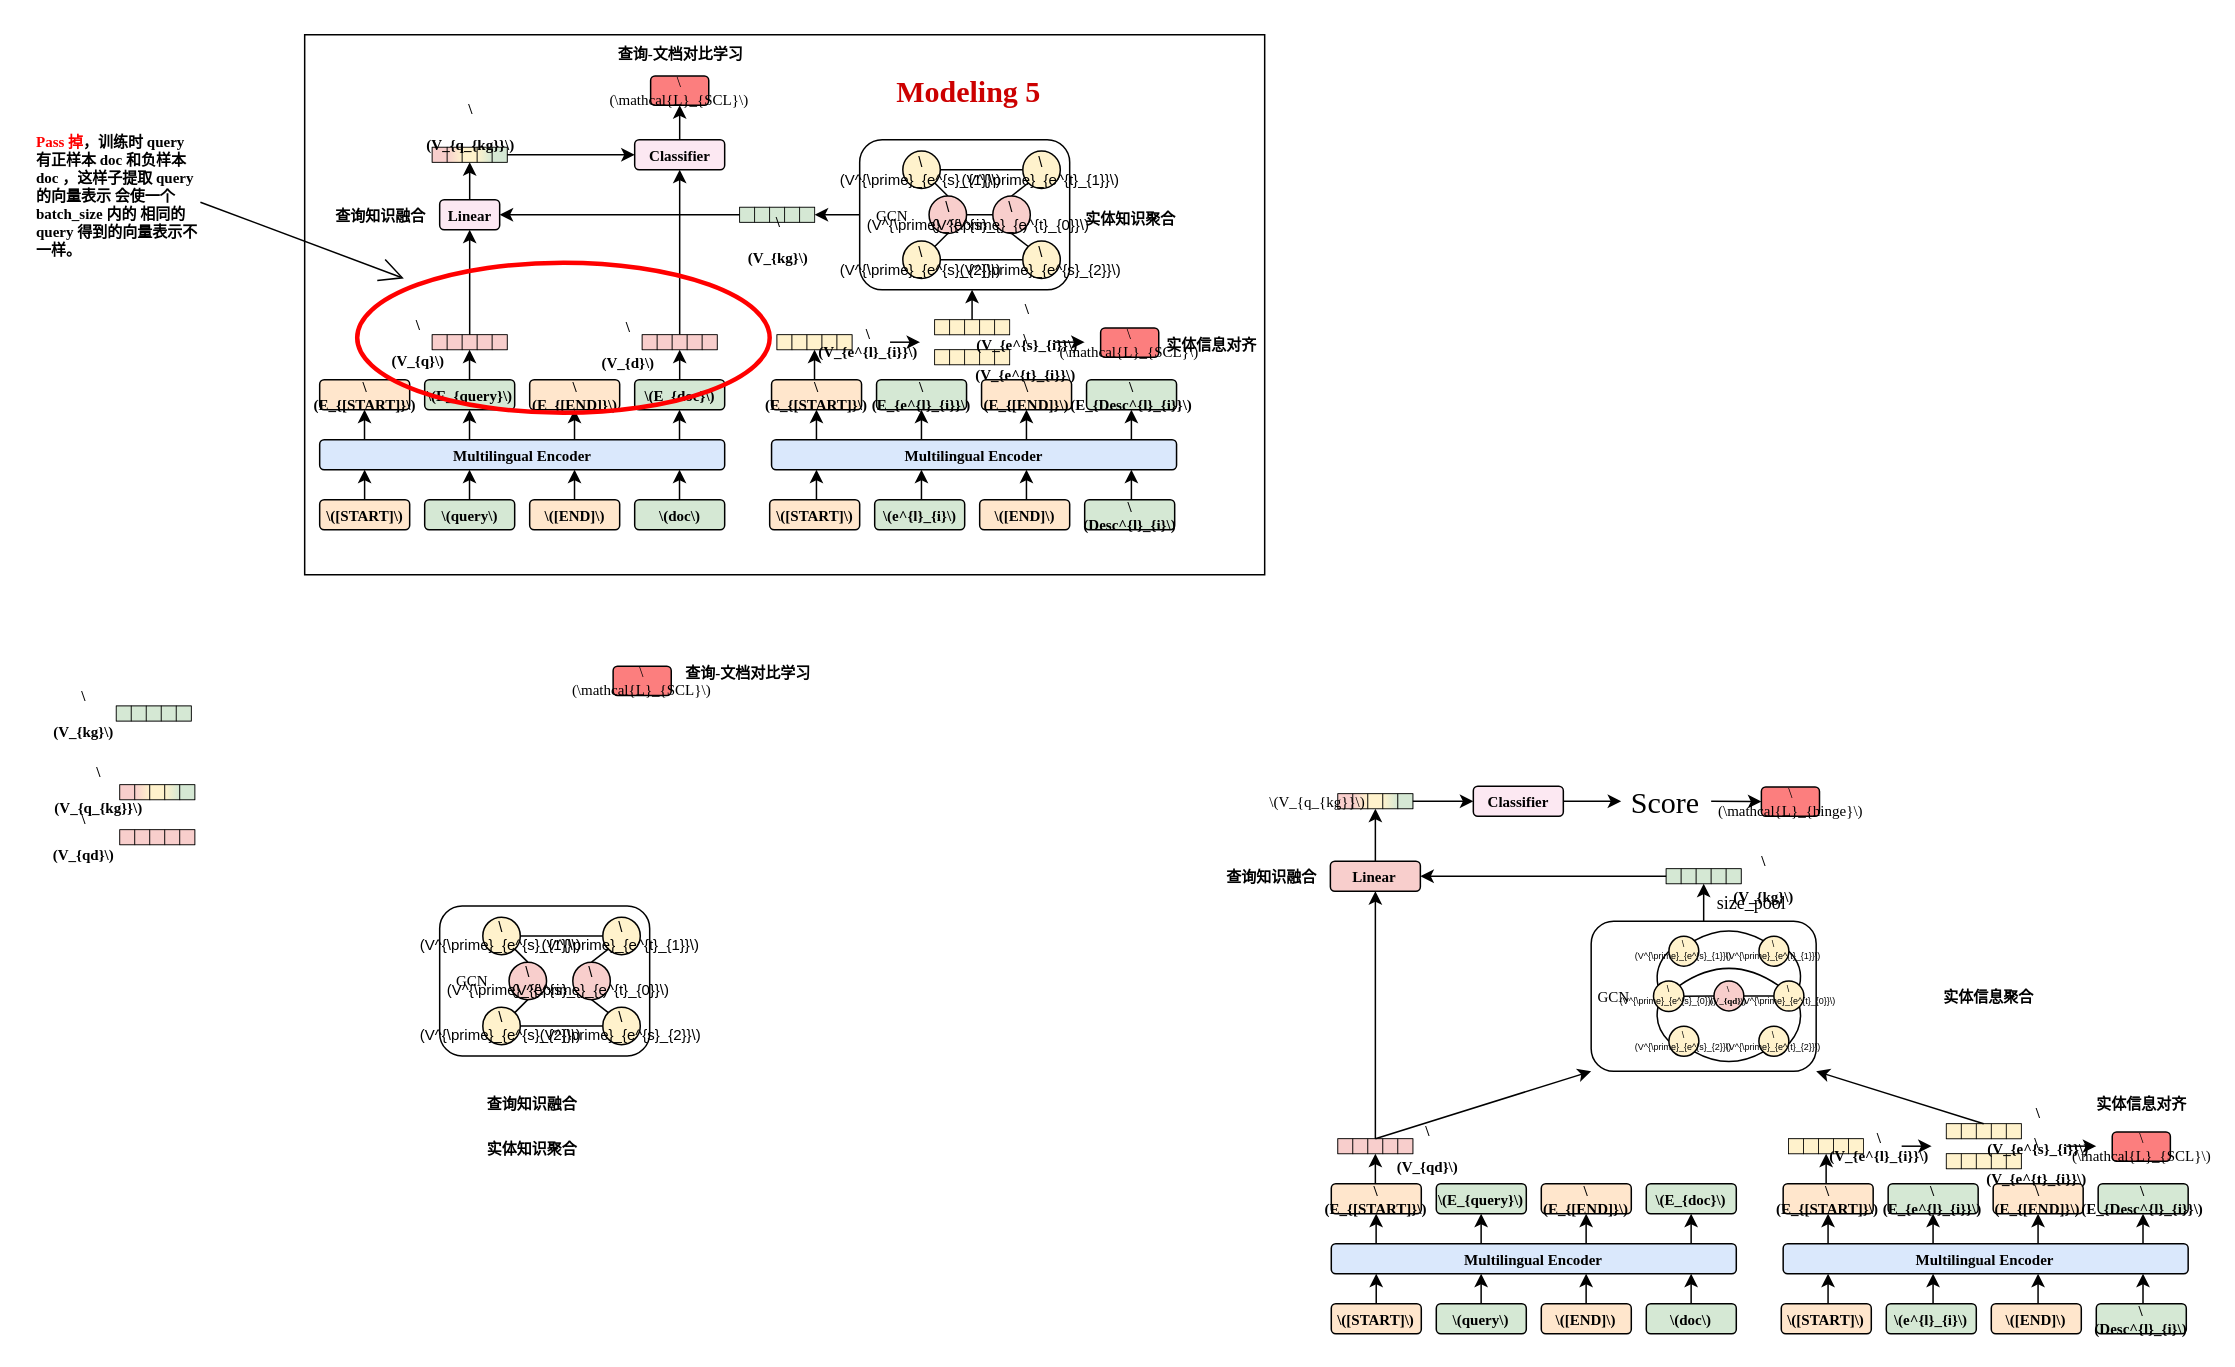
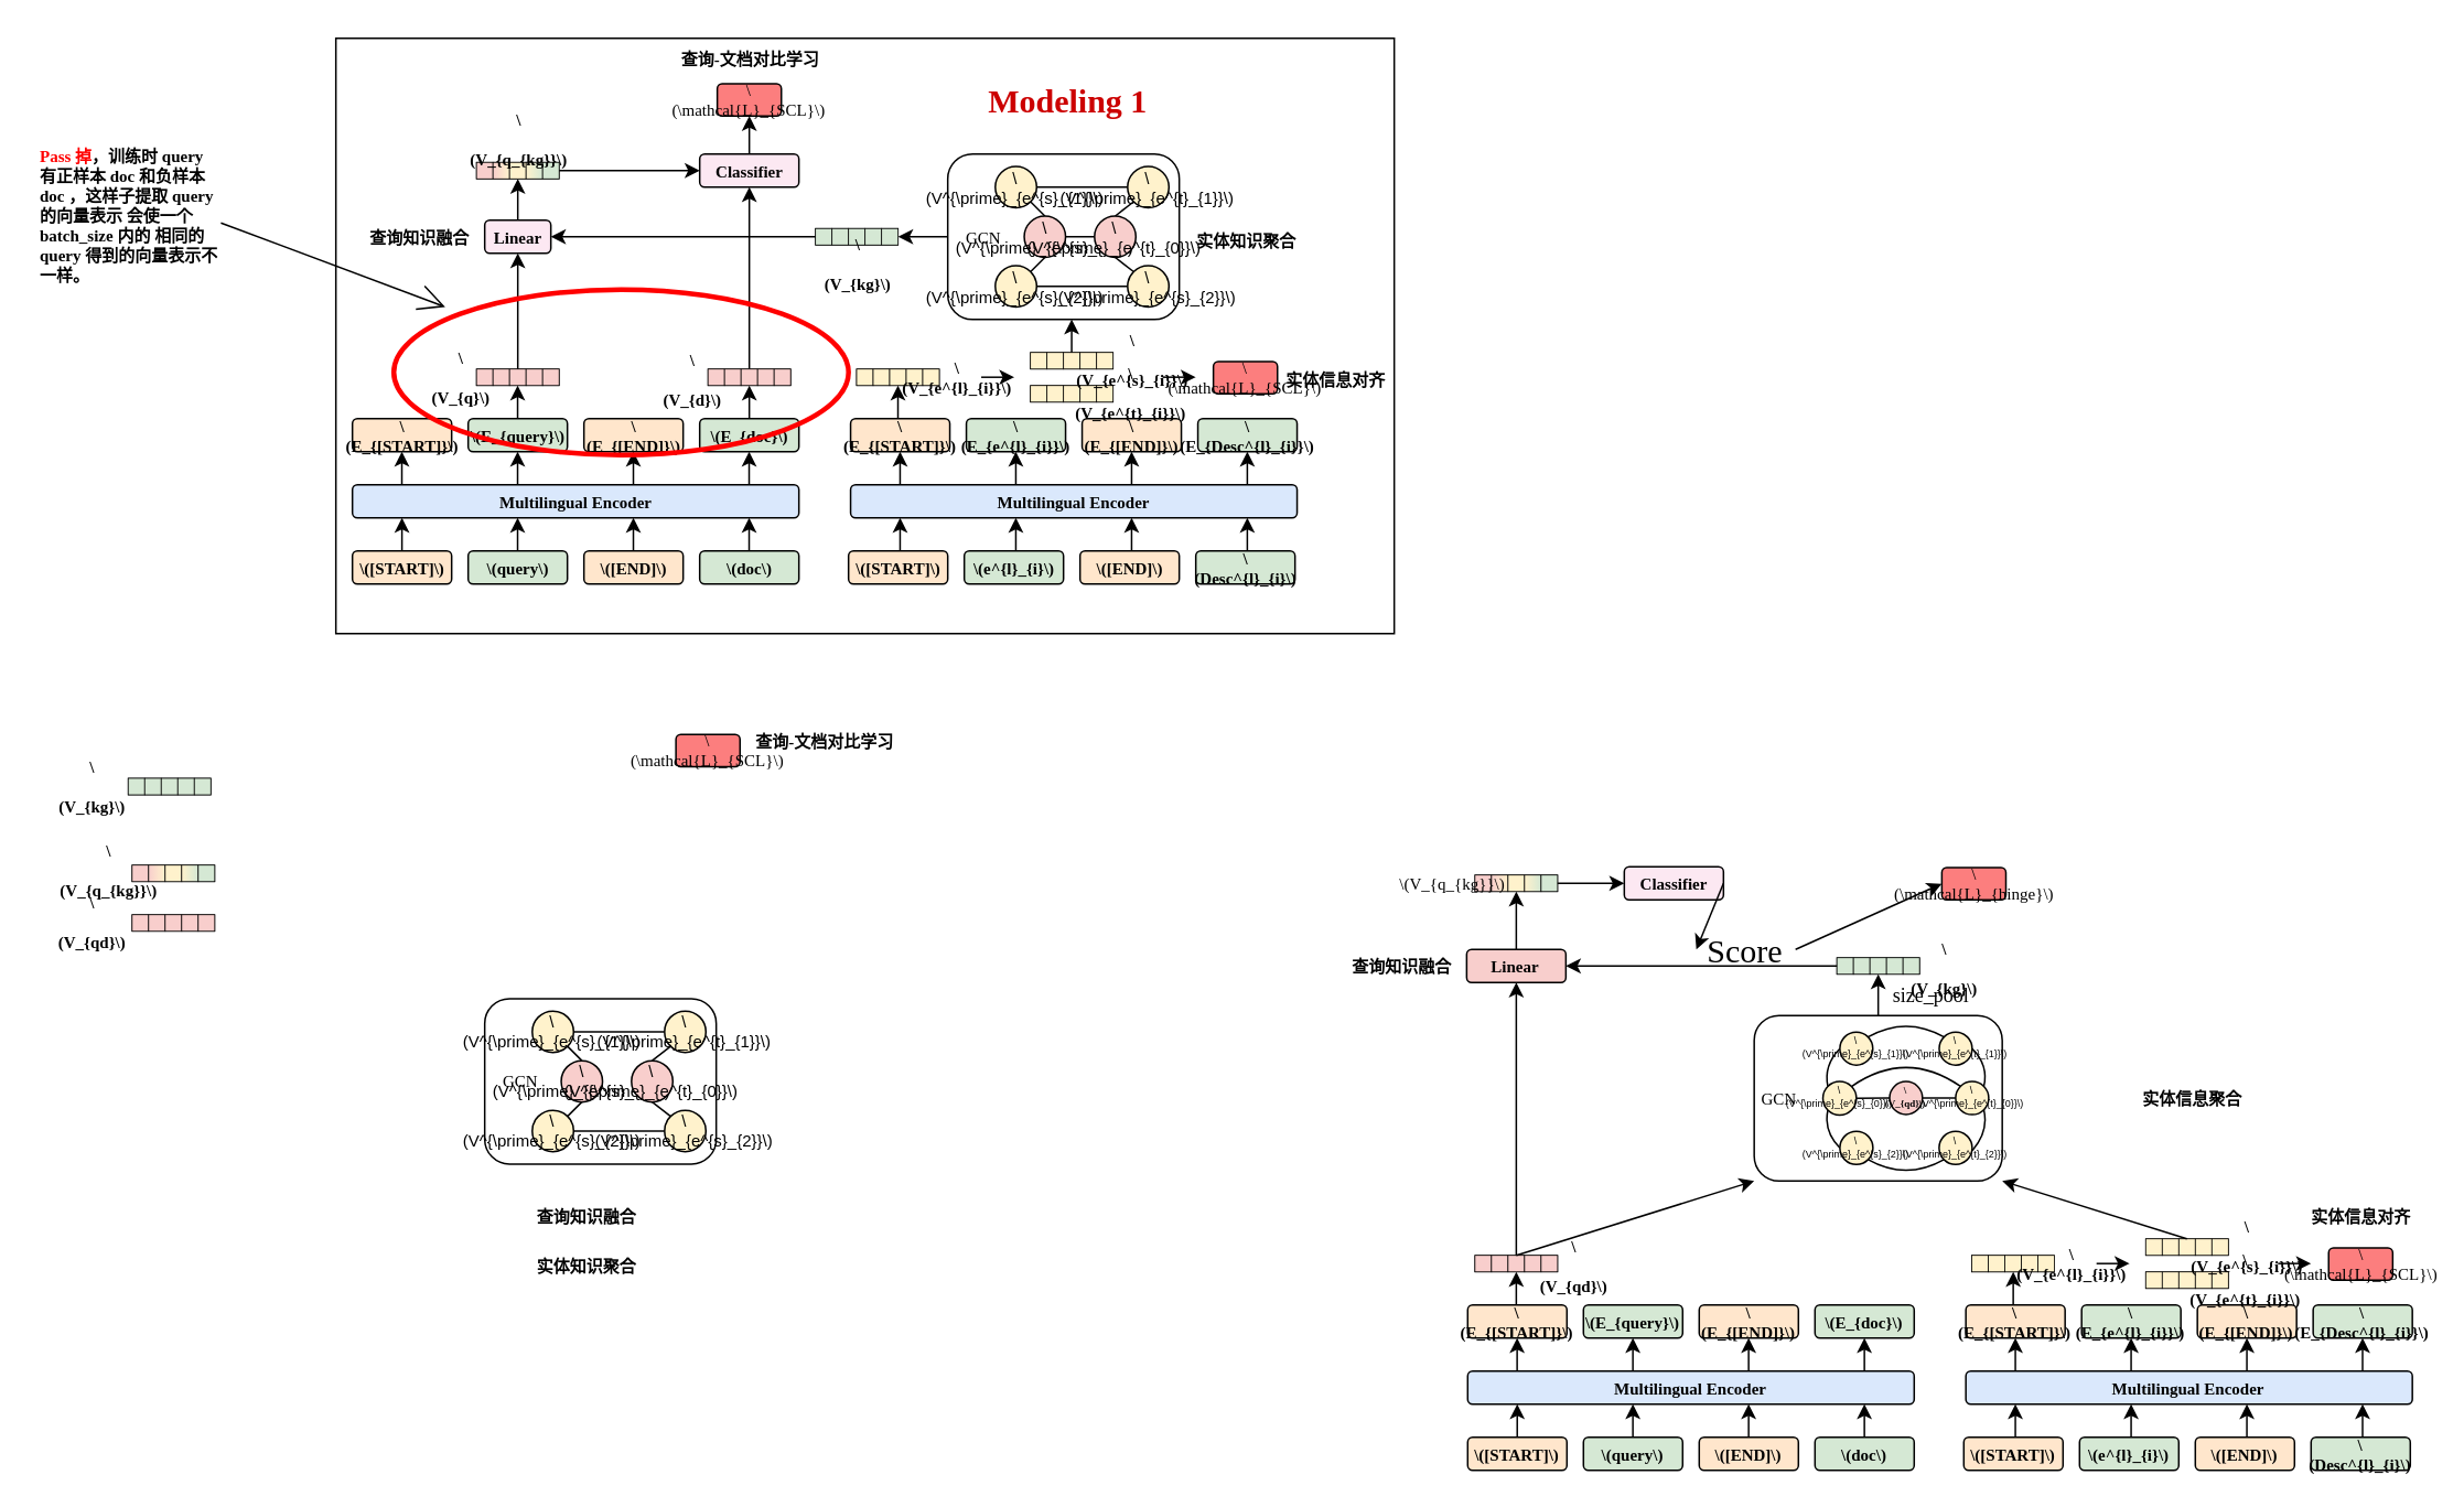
- <mxCell id="217" value="Modeling 5" style="text;strokeColor=none;fillColor=none;html=1;align=center;verticalAlign=middle;whiteSpace=wrap;rounded=0;fontSize=20;fontFamily=Architects Daughter;fontSource=https%3A%2F%2Ffonts.googleapis.com%2Fcss%3Ffamily%3DArchitects%2BDaughter;fontStyle=1;fontColor=#CC0000;" parent="1" vertex="1"><mxGeometry x="587.5" y="44.75" width="115.12" height="30" as="geometry" /></mxCell>
+ <mxCell id="217" value="Modeling 1" style="text;strokeColor=none;fillColor=none;html=1;align=center;verticalAlign=middle;whiteSpace=wrap;rounded=0;fontSize=20;fontFamily=Architects Daughter;fontSource=https%3A%2F%2Ffonts.googleapis.com%2Fcss%3Ffamily%3DArchitects%2BDaughter;fontStyle=1;fontColor=#CC0000;" parent="1" vertex="1"><mxGeometry x="587.5" y="44.75" width="115.12" height="30" as="geometry" /></mxCell>
- <mxCell id="274" value="Score" style="text;strokeColor=none;fillColor=none;html=1;align=center;verticalAlign=middle;whiteSpace=wrap;rounded=0;fontSize=20;fontFamily=Architects Daughter;fontSource=https%3A%2F%2Ffonts.googleapis.com%2Fcss%3Ffamily%3DArchitects%2BDaughter;" parent="1" vertex="1"><mxGeometry x="1080.28" y="518.5" width="60" height="30" as="geometry" /></mxCell>
+ <mxCell id="274" value="Score" style="text;strokeColor=none;fillColor=none;html=1;align=center;verticalAlign=middle;whiteSpace=wrap;rounded=0;fontSize=20;fontFamily=Architects Daughter;fontSource=https%3A%2F%2Ffonts.googleapis.com%2Fcss%3Ffamily%3DArchitects%2BDaughter;" parent="1" vertex="1"><mxGeometry x="1025.28" y="558.5" width="60" height="30" as="geometry" /></mxCell>
